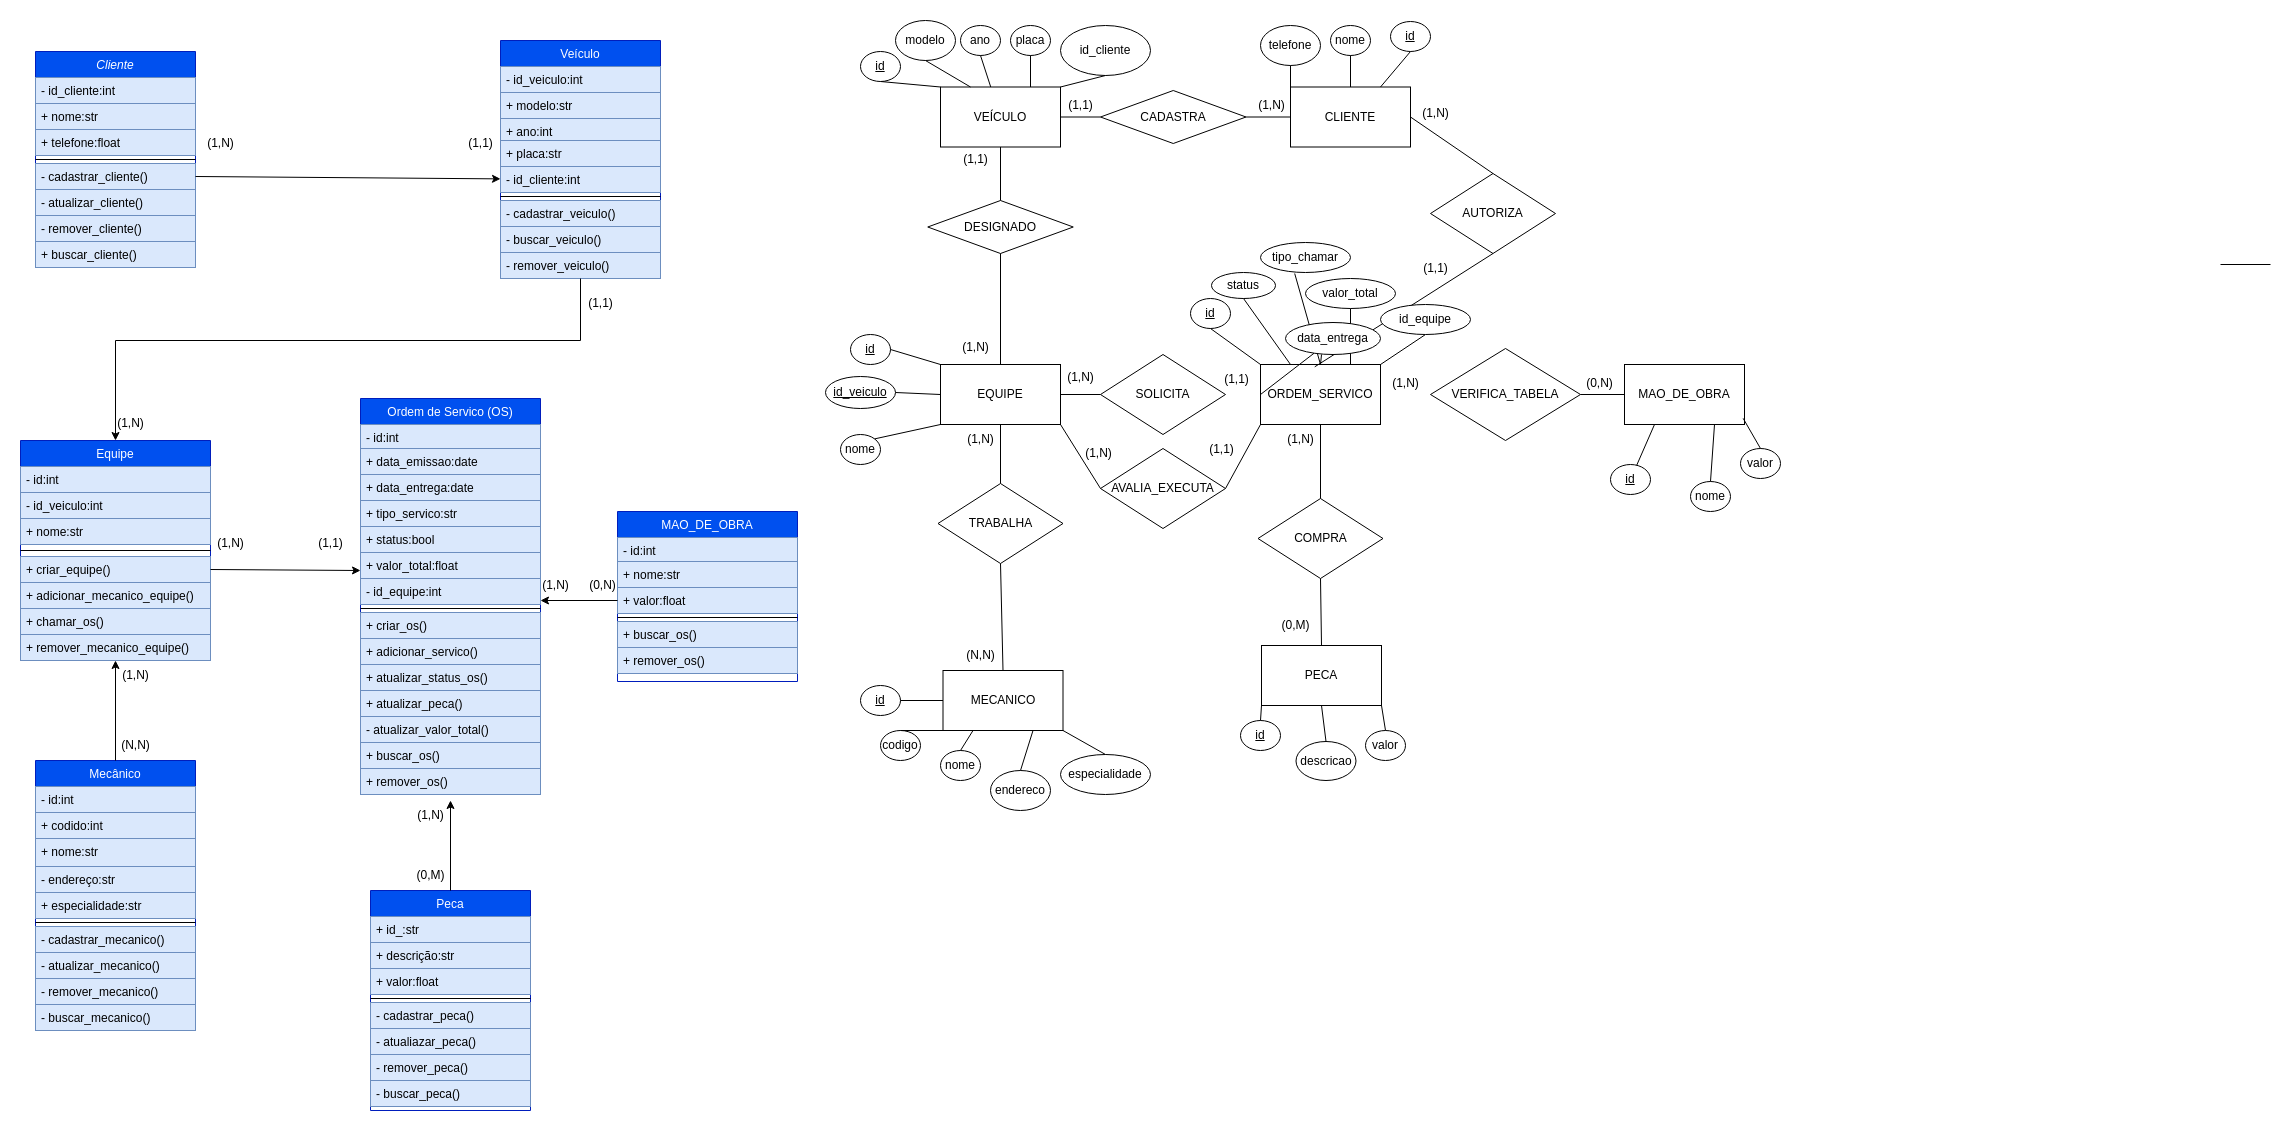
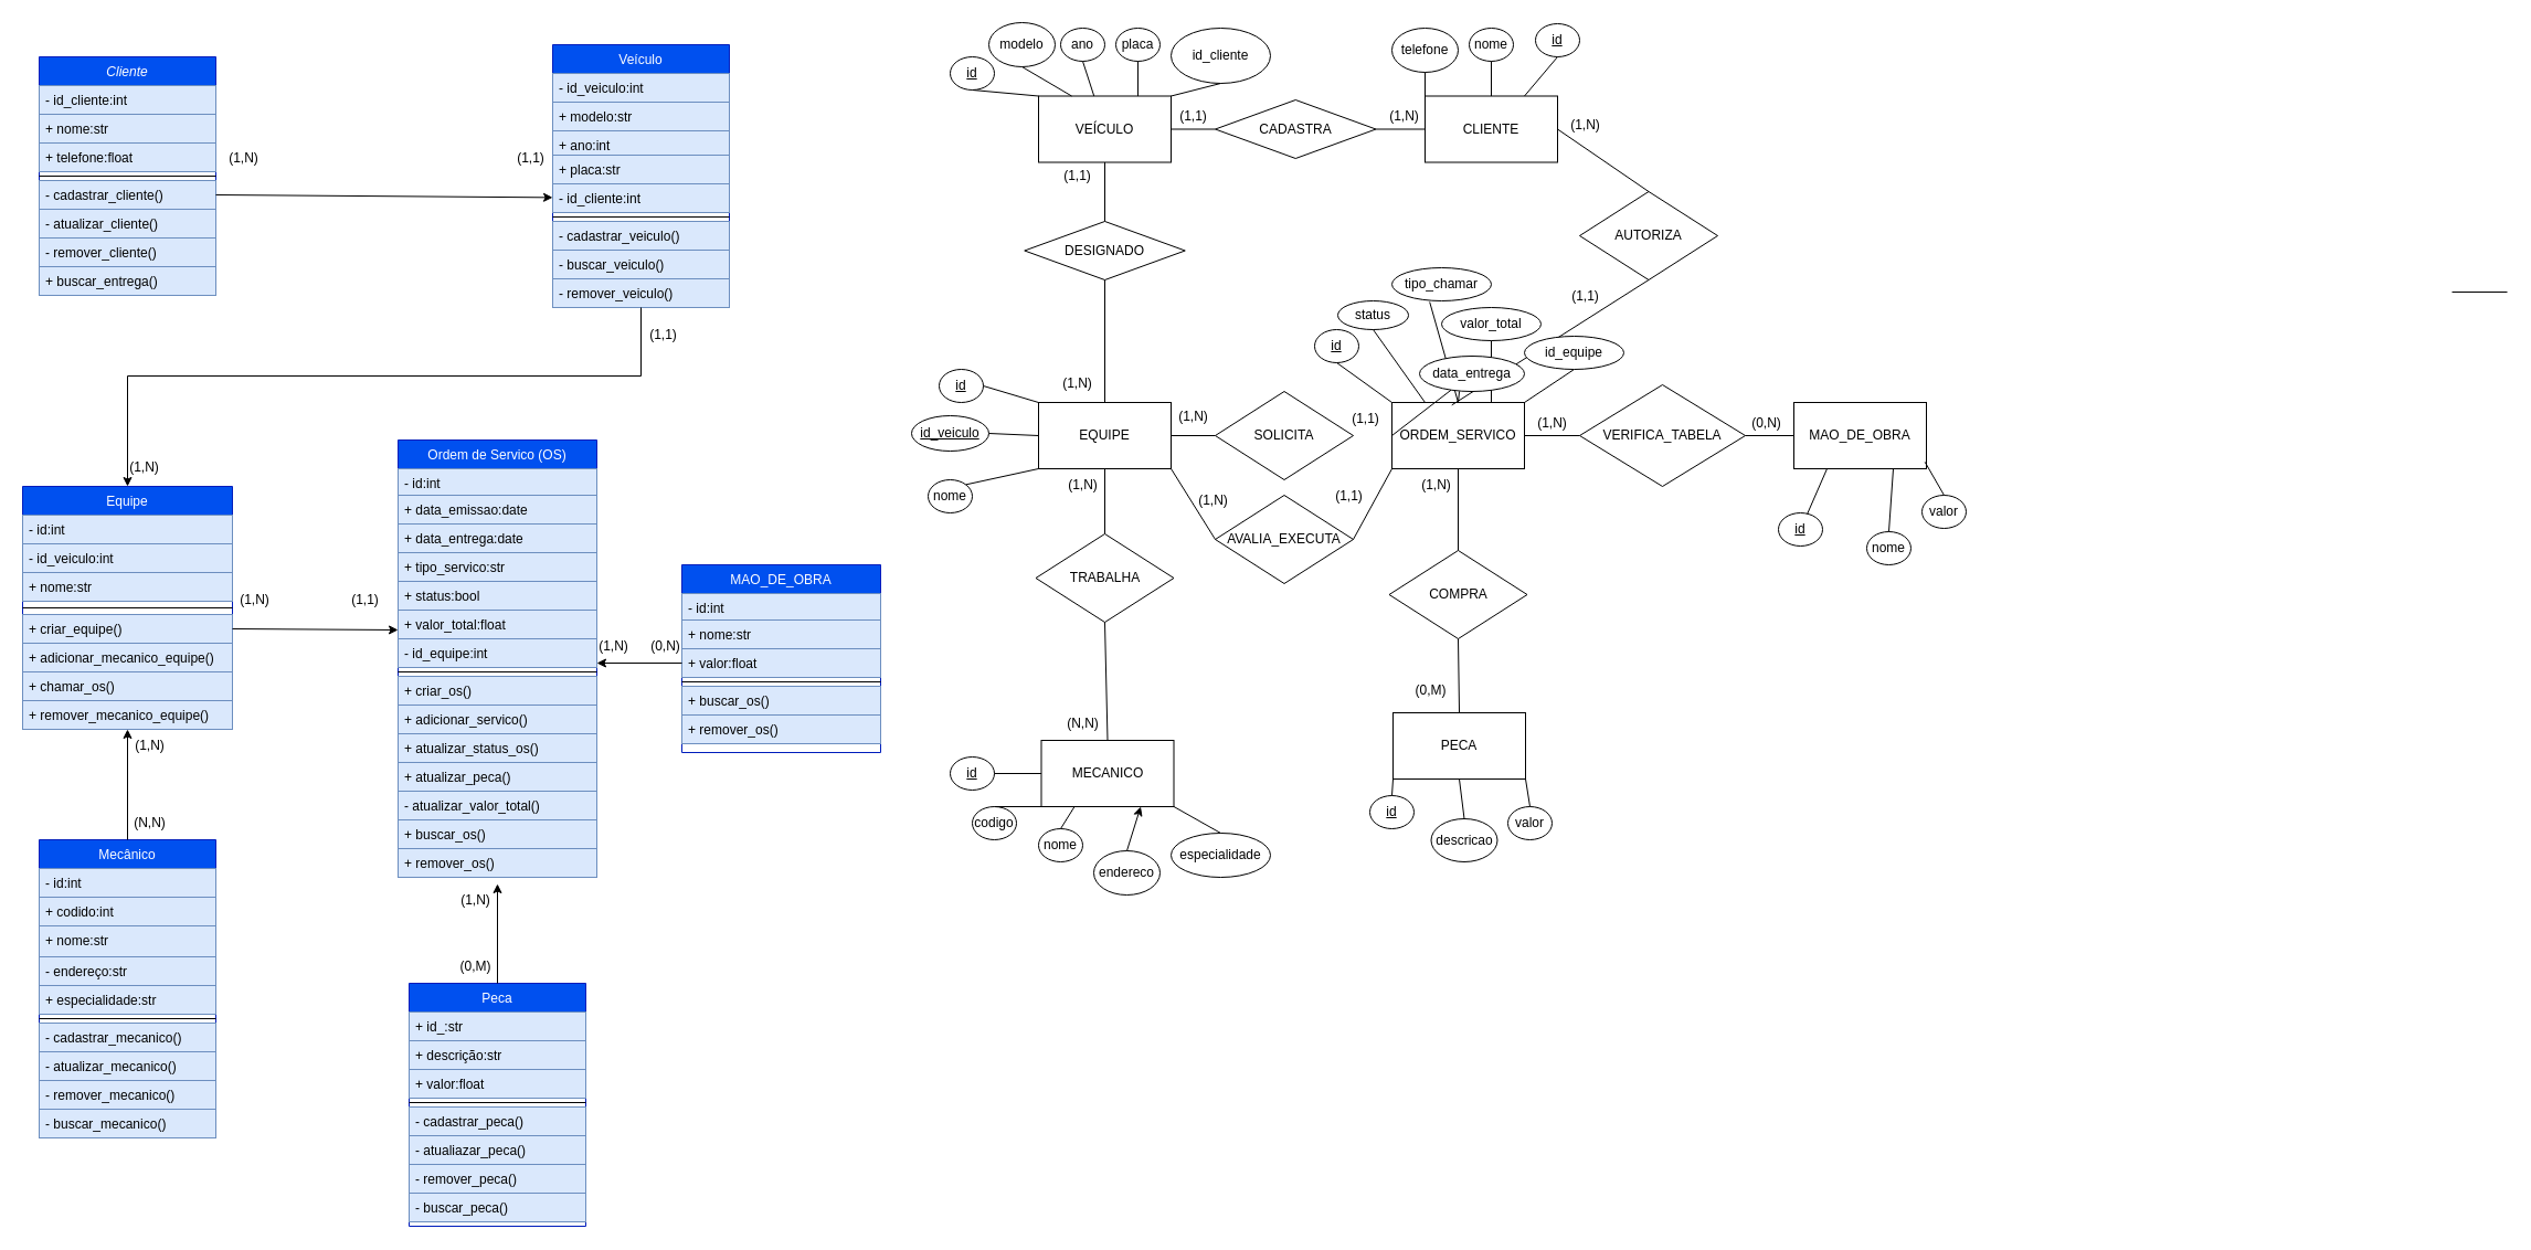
- <mxCell id="10" value="+ buscar_cliente()&#10;" style="text;align=left;verticalAlign=top;spacingLeft=4;spacingRight=4;overflow=hidden;rotatable=0;points=[[0,0.5],[1,0.5]];portConstraint=eastwest;rounded=0;shadow=0;html=0;fillColor=#dae8fc;strokeColor=#6c8ebf;" parent="2" vertex="1"><mxGeometry y="190" width="160" height="26" as="geometry" /></mxCell>
+ <mxCell id="10" value="+ buscar_entrega()&#10;" style="text;align=left;verticalAlign=top;spacingLeft=4;spacingRight=4;overflow=hidden;rotatable=0;points=[[0,0.5],[1,0.5]];portConstraint=eastwest;rounded=0;shadow=0;html=0;fillColor=#dae8fc;strokeColor=#6c8ebf;" parent="2" vertex="1"><mxGeometry y="190" width="160" height="26" as="geometry" /></mxCell>
+ <mxCell id="180" value="" style="endArrow=none;html=1;rounded=0;entryX=1;entryY=0.5;entryDx=0;entryDy=0;exitX=0;exitY=0.5;exitDx=0;exitDy=0;" edge="1" parent="1" source="176" target="91"><mxGeometry width="50" height="50" relative="1" as="geometry"><mxPoint x="1634" y="404" as="sourcePoint" /><mxPoint x="1590" y="404" as="targetPoint" /></mxGeometry></mxCell>
- <mxCell id="106" value="" style="endArrow=none;html=1;rounded=0;entryX=0.75;entryY=1;entryDx=0;entryDy=0;exitX=0.5;exitY=0;exitDx=0;exitDy=0;" edge="1" parent="1" source="101" target="95"><mxGeometry width="50" height="50" relative="1" as="geometry"><mxPoint x="1025" y="834" as="sourcePoint" /><mxPoint x="1020" y="790" as="targetPoint" /></mxGeometry></mxCell>
+ <mxCell id="106" value="" style="endArrow=classic;html=1;rounded=0;entryX=0.75;entryY=1;entryDx=0;entryDy=0;exitX=0.5;exitY=0;exitDx=0;exitDy=0;" edge="1" parent="1" source="101" target="95"><mxGeometry width="50" height="50" relative="1" as="geometry"><mxPoint x="1025" y="834" as="sourcePoint" /><mxPoint x="1020" y="790" as="targetPoint" /></mxGeometry></mxCell>
